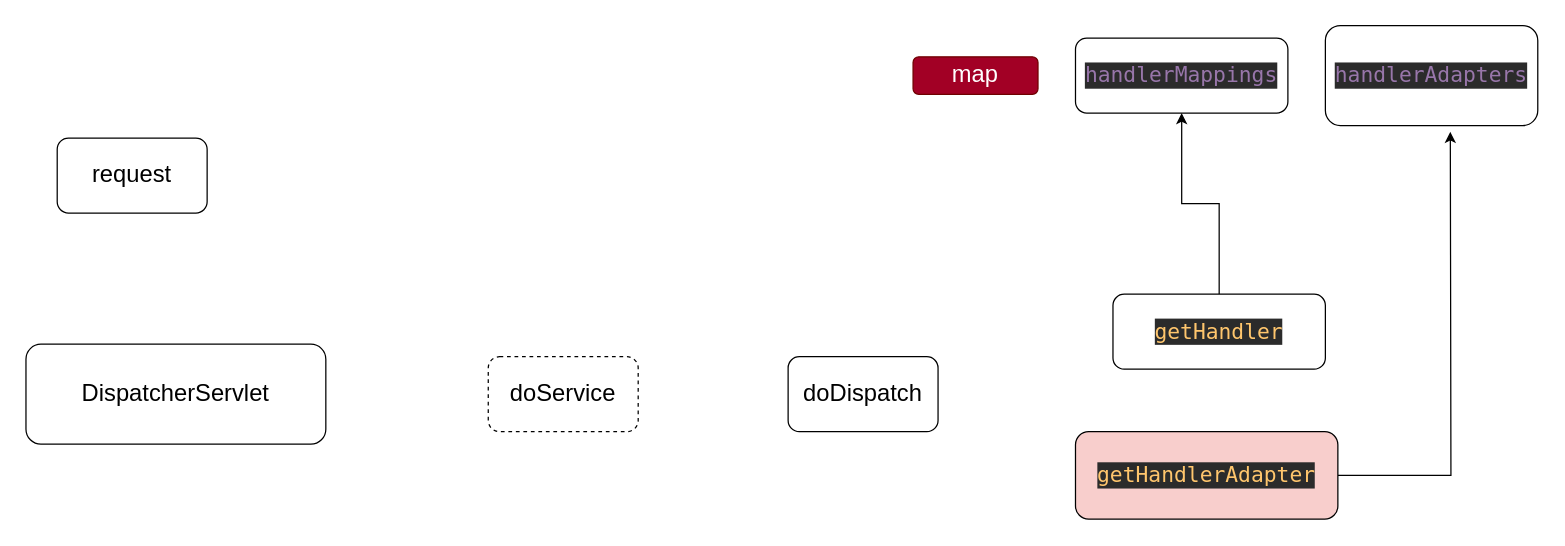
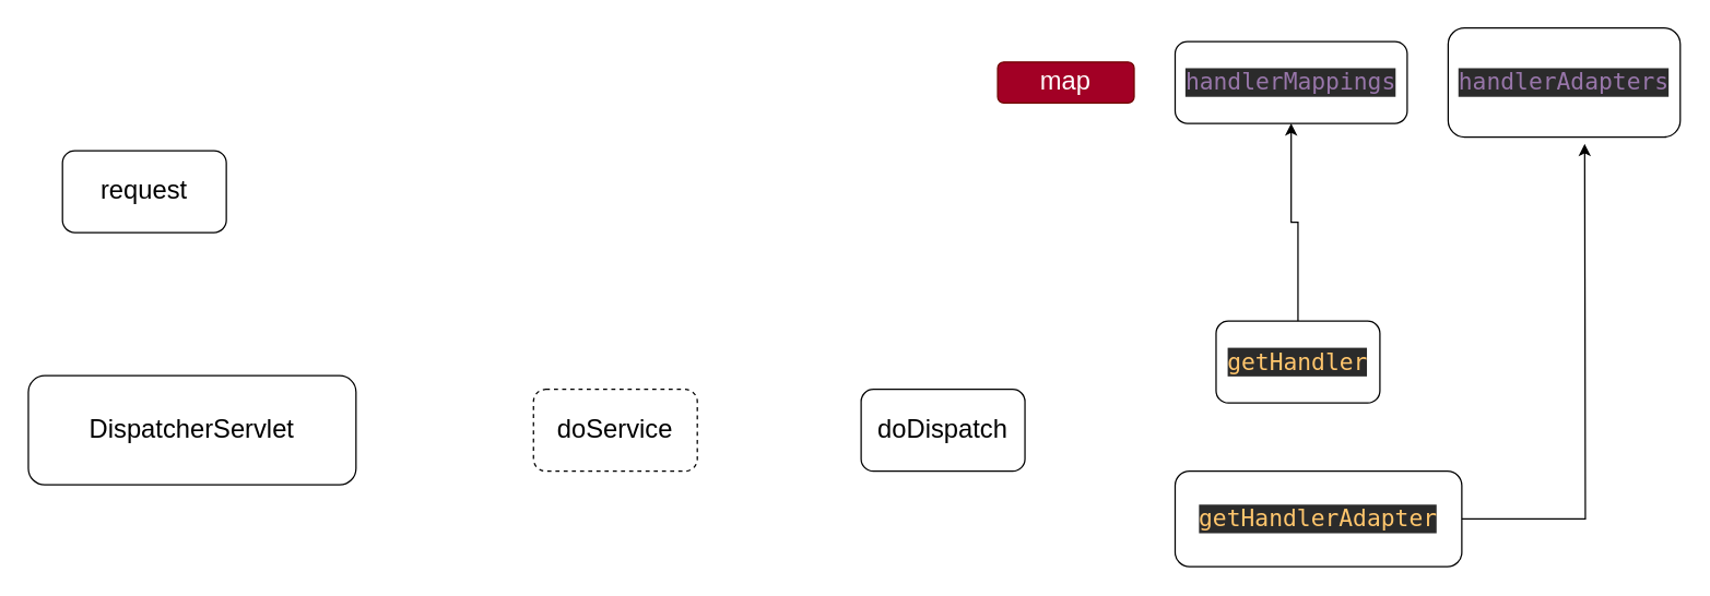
- <mxCell id="7" value="&lt;pre style=&quot;background-color: #2b2b2b ; color: #a9b7c6 ; font-family: &amp;#34;jetbrains mono&amp;#34; , monospace ; font-size: 12.8pt&quot;&gt;&lt;span style=&quot;color: #ffc66d&quot;&gt;getHandler&lt;/span&gt;&lt;/pre&gt;" style="rounded=1;whiteSpace=wrap;html=1;fontSize=19;" vertex="1" parent="1"><mxGeometry x="890" y="235" width="170" height="60" as="geometry" /></mxCell>
+ <mxCell id="7" value="&lt;pre style=&quot;background-color: #2b2b2b ; color: #a9b7c6 ; font-family: &amp;#34;jetbrains mono&amp;#34; , monospace ; font-size: 12.8pt&quot;&gt;&lt;span style=&quot;color: #ffc66d&quot;&gt;getHandler&lt;/span&gt;&lt;/pre&gt;" style="rounded=1;whiteSpace=wrap;html=1;fontSize=19;" vertex="1" parent="1"><mxGeometry x="890" y="235" width="120" height="60" as="geometry" /></mxCell>
- <mxCell id="9" value="&lt;pre style=&quot;background-color: #2b2b2b ; color: #a9b7c6 ; font-family: &amp;#34;jetbrains mono&amp;#34; , monospace ; font-size: 12.8pt&quot;&gt;&lt;pre style=&quot;font-family: &amp;#34;jetbrains mono&amp;#34; , monospace ; font-size: 12.8pt&quot;&gt;&lt;span style=&quot;color: #ffc66d&quot;&gt;getHandlerAdapter&lt;/span&gt;&lt;/pre&gt;&lt;/pre&gt;" style="rounded=1;whiteSpace=wrap;html=1;fontSize=19;fillColor=#f8cecc;" vertex="1" parent="1"><mxGeometry x="860" y="345" width="210" height="70" as="geometry" /></mxCell>
+ <mxCell id="9" value="&lt;pre style=&quot;background-color: #2b2b2b ; color: #a9b7c6 ; font-family: &amp;#34;jetbrains mono&amp;#34; , monospace ; font-size: 12.8pt&quot;&gt;&lt;pre style=&quot;font-family: &amp;#34;jetbrains mono&amp;#34; , monospace ; font-size: 12.8pt&quot;&gt;&lt;span style=&quot;color: #ffc66d&quot;&gt;getHandlerAdapter&lt;/span&gt;&lt;/pre&gt;&lt;/pre&gt;" style="rounded=1;whiteSpace=wrap;html=1;fontSize=19;" vertex="1" parent="1"><mxGeometry x="860" y="345" width="210" height="70" as="geometry" /></mxCell>
